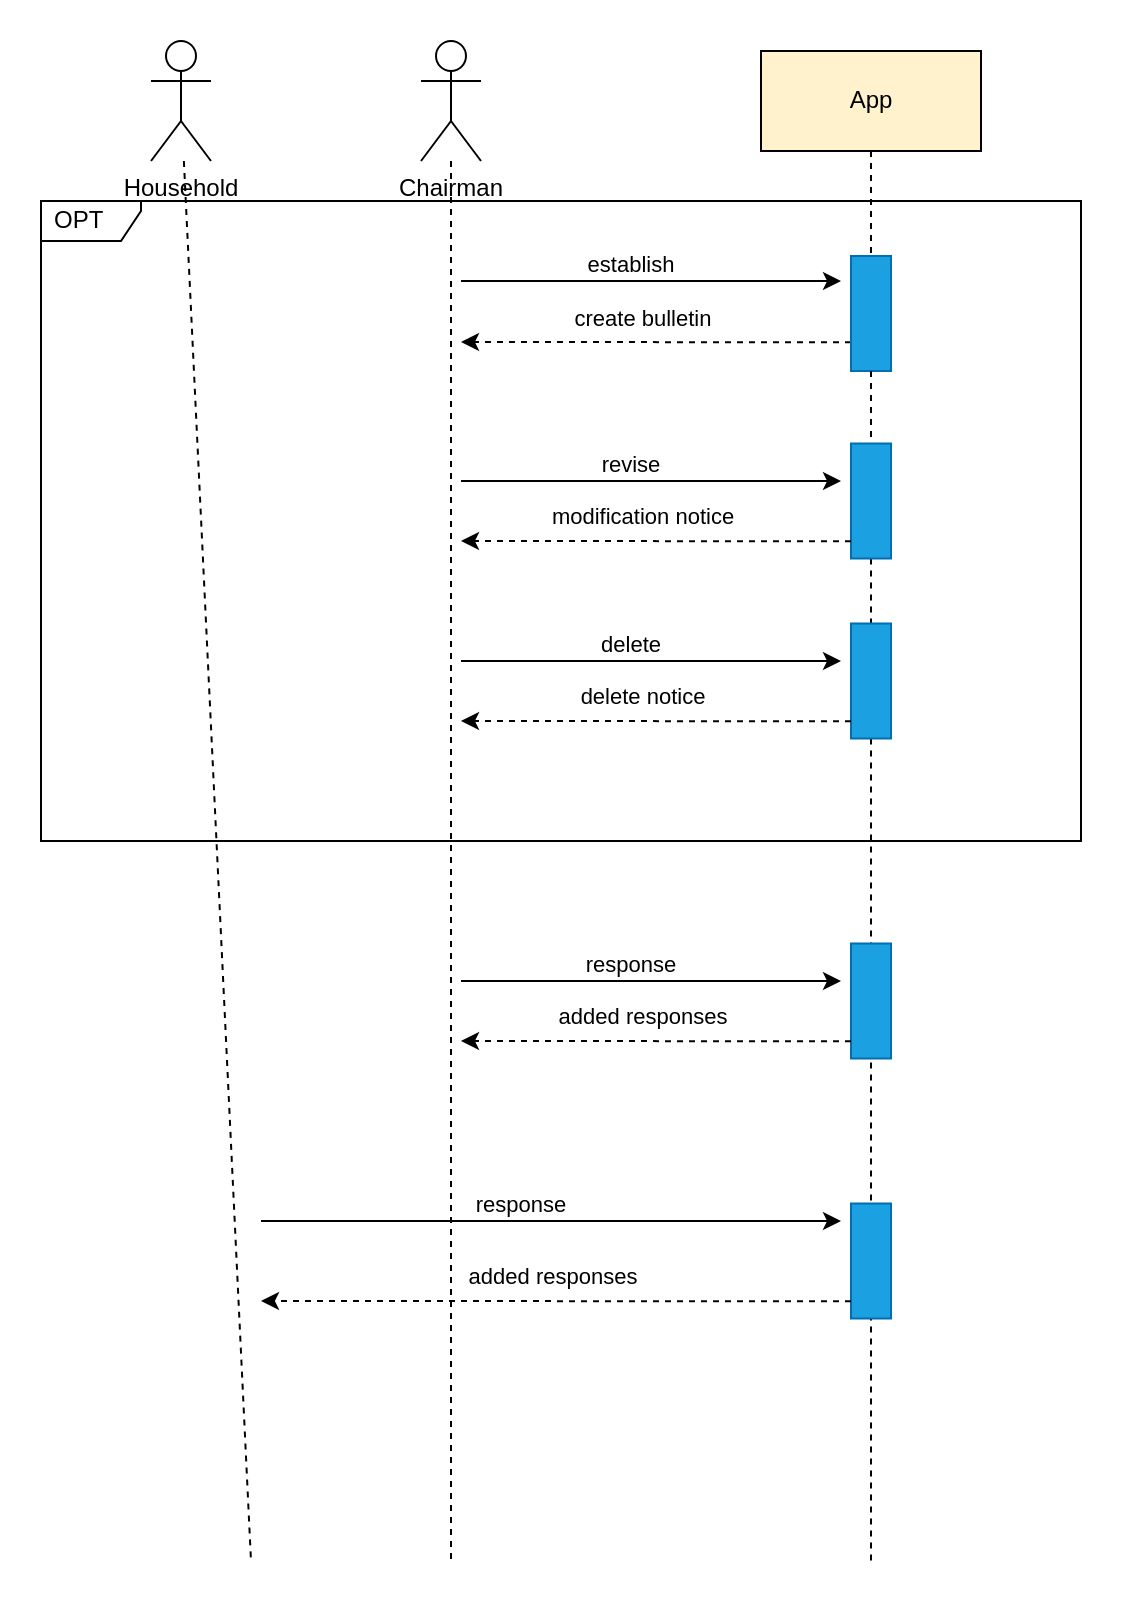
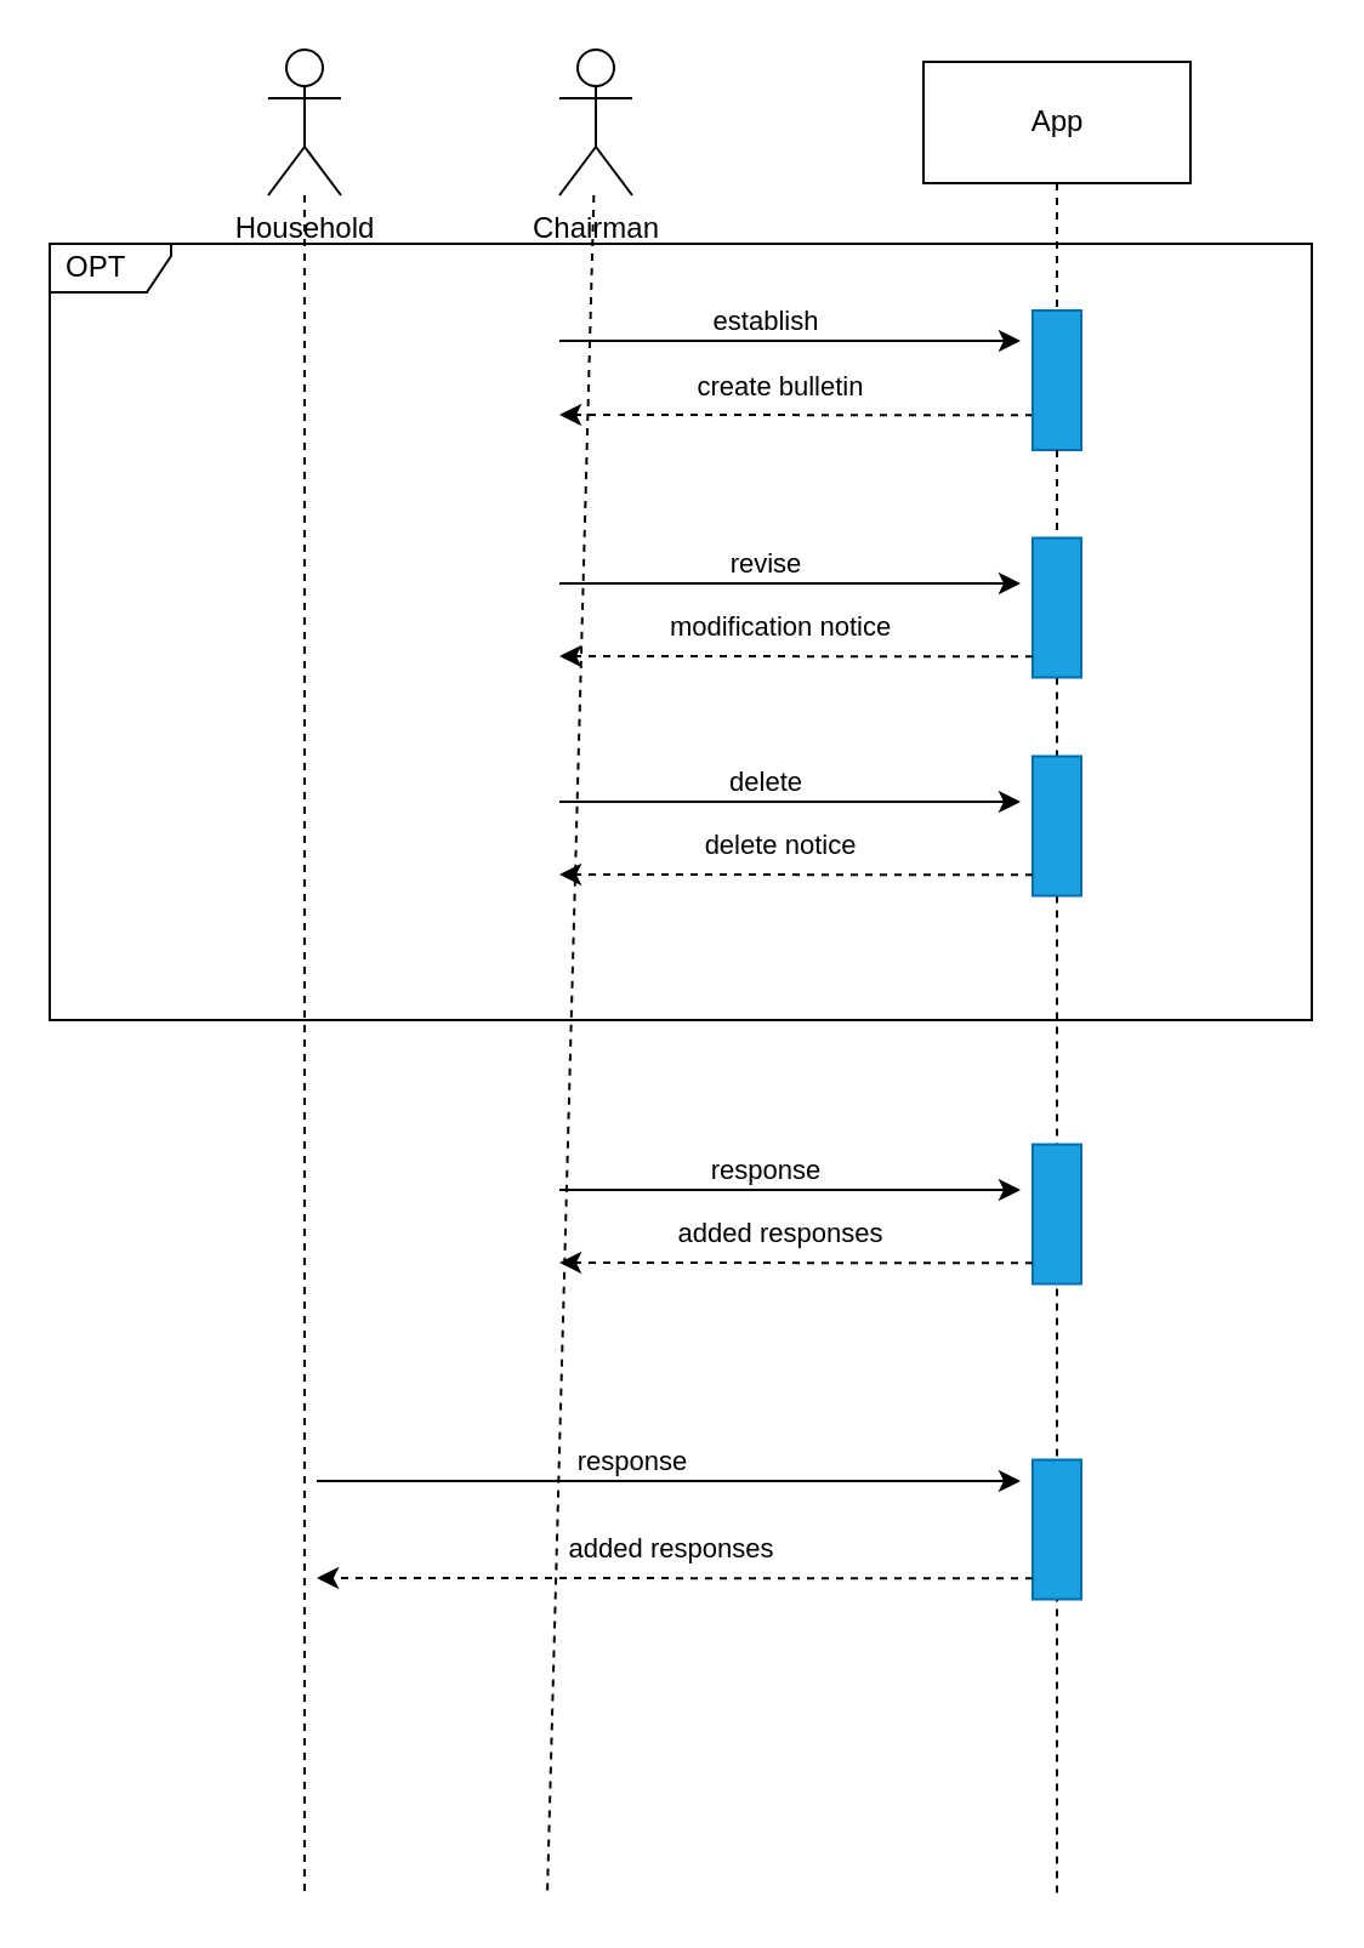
- <mxCell id="3" value="Household" style="shape=umlActor;verticalLabelPosition=bottom;verticalAlign=top;html=1;outlineConnect=0;" parent="1" vertex="1"><mxGeometry x="75" y="20" width="30" height="60" as="geometry" /></mxCell>
+ <mxCell id="3" value="Household" style="shape=umlActor;verticalLabelPosition=bottom;verticalAlign=top;html=1;outlineConnect=0;" parent="1" vertex="1"><mxGeometry x="110" y="20" width="30" height="60" as="geometry" /></mxCell>
- <mxCell id="4" value="Chairman" style="shape=umlActor;verticalLabelPosition=bottom;verticalAlign=top;html=1;outlineConnect=0;" parent="1" vertex="1"><mxGeometry x="210" y="20" width="30" height="60" as="geometry" /></mxCell>
+ <mxCell id="4" value="Chairman" style="shape=umlActor;verticalLabelPosition=bottom;verticalAlign=top;html=1;outlineConnect=0;" parent="1" vertex="1"><mxGeometry x="230" y="20" width="30" height="60" as="geometry" /></mxCell>
- <mxCell id="6" value="App" style="html=1;fillColor=#fff2cc;" vertex="1" parent="1"><mxGeometry x="380" y="25" width="110" height="50" as="geometry" /></mxCell>
+ <mxCell id="6" value="App" style="html=1;" vertex="1" parent="1"><mxGeometry x="380" y="25" width="110" height="50" as="geometry" /></mxCell>
